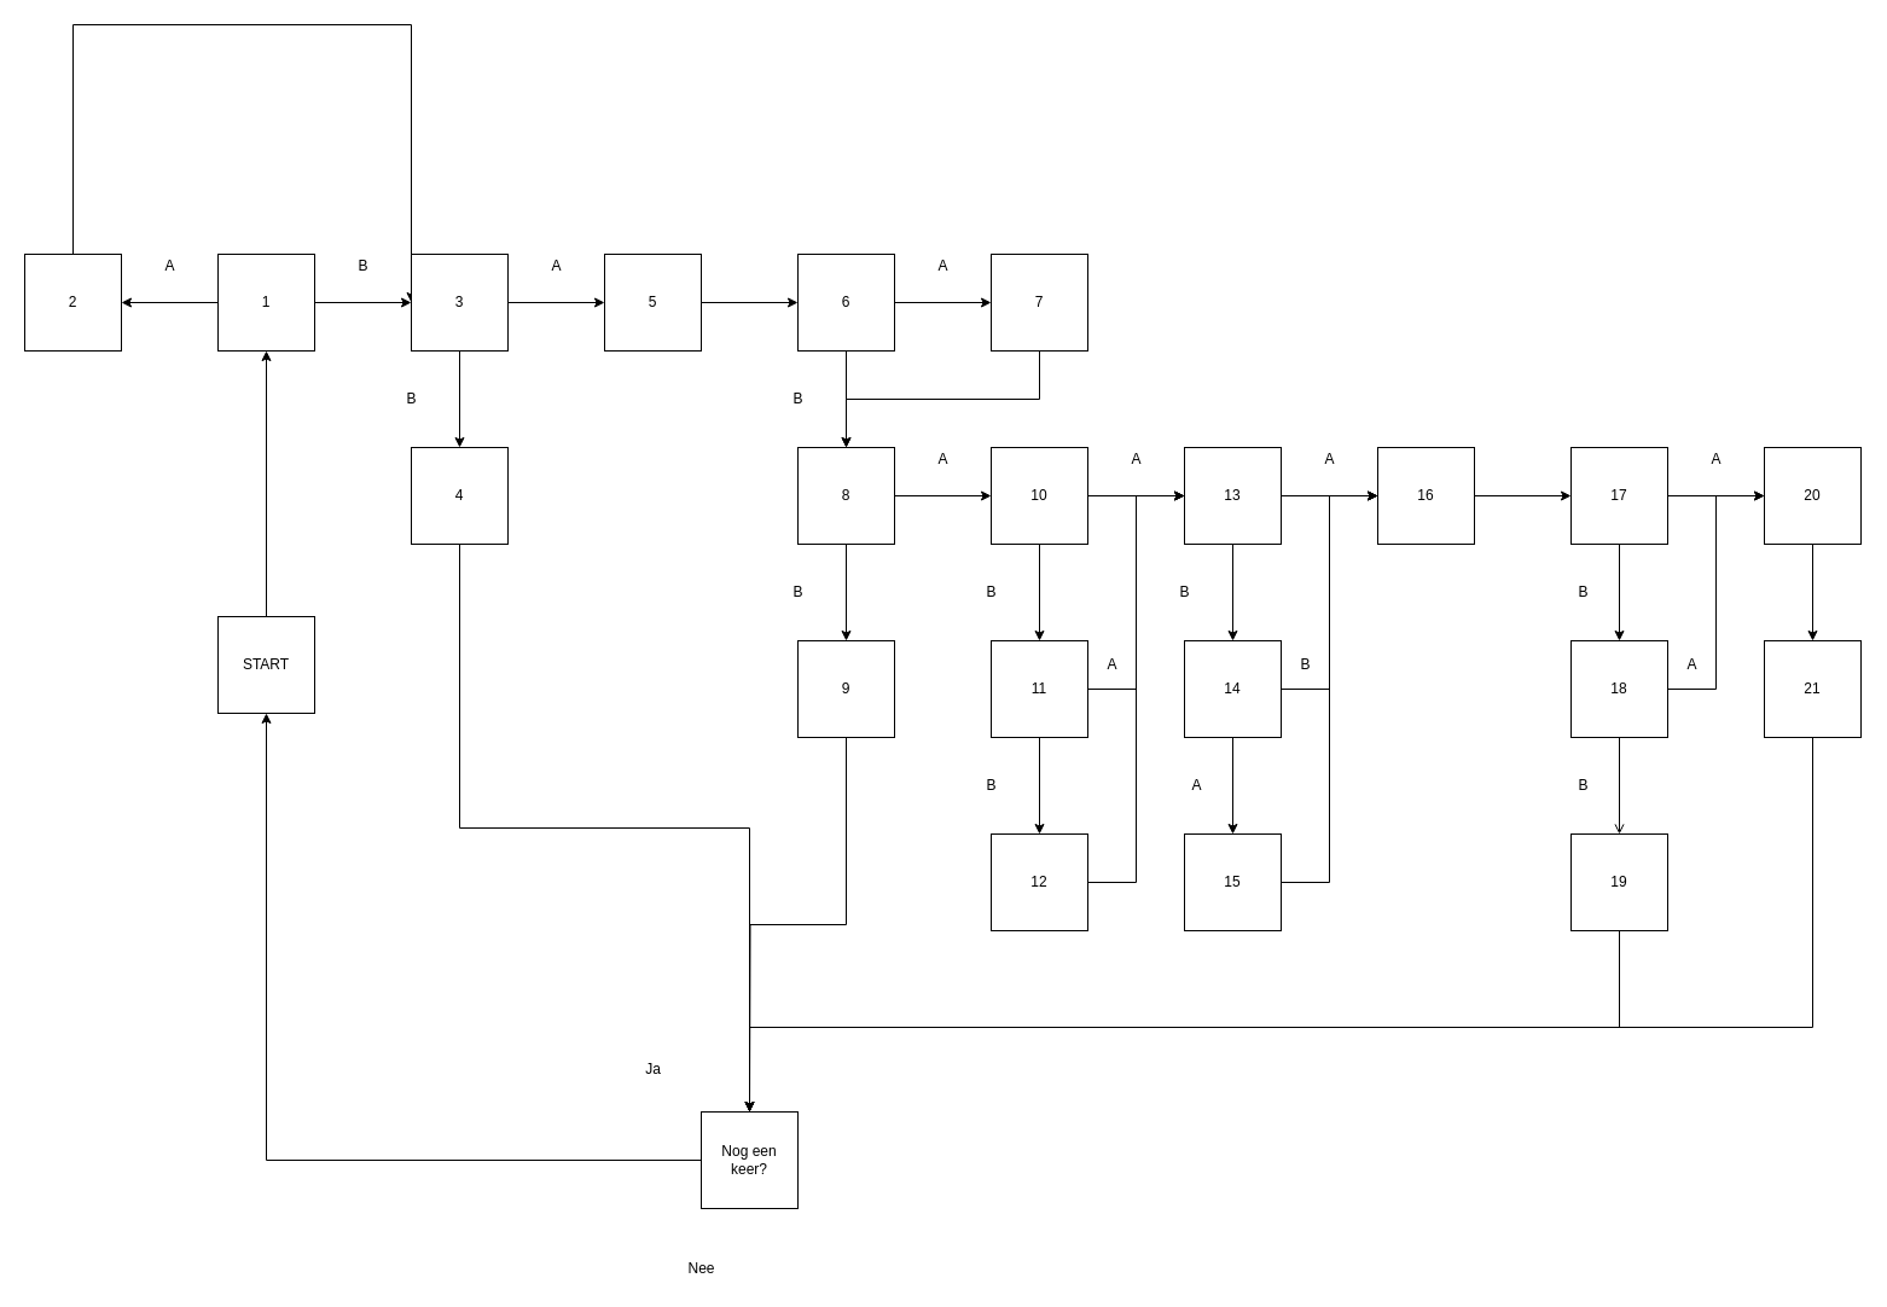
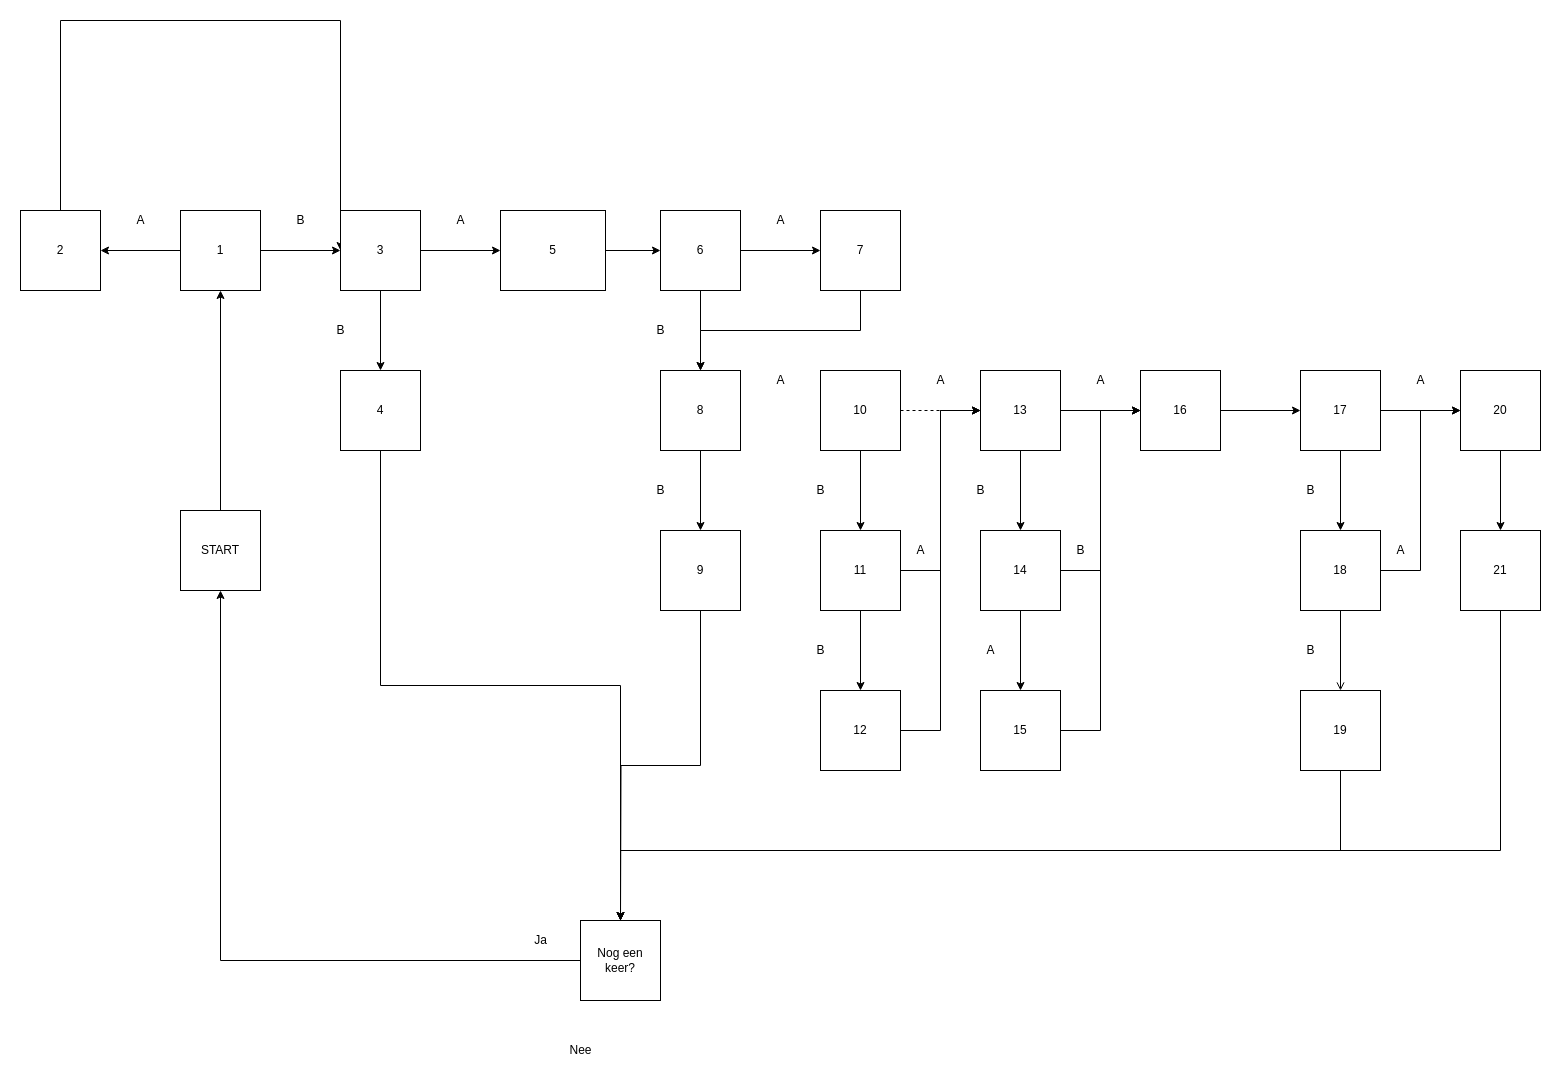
- <mxCell id="14" value="5" style="whiteSpace=wrap;html=1;aspect=fixed;" parent="1" vertex="1"><mxGeometry x="500" y="210" width="80" height="80" as="geometry" /></mxCell>
+ <mxCell id="14" value="5" style="whiteSpace=wrap;html=1;aspect=fixed;" parent="1" vertex="1"><mxGeometry x="500" y="210" width="105" height="80" as="geometry" /></mxCell>
- <mxCell id="22" value="" style="edgeStyle=orthogonalEdgeStyle;rounded=0;orthogonalLoop=1;jettySize=auto;html=1;" parent="1" source="23" target="42" edge="1"><mxGeometry relative="1" as="geometry" /></mxCell>
- <mxCell id="40" value="" style="edgeStyle=orthogonalEdgeStyle;rounded=0;orthogonalLoop=1;jettySize=auto;html=1;" parent="1" source="42" target="34" edge="1"><mxGeometry relative="1" as="geometry" /></mxCell>
+ <mxCell id="40" value="" style="edgeStyle=orthogonalEdgeStyle;rounded=0;orthogonalLoop=1;jettySize=auto;html=1;dashed=1;" parent="1" source="42" target="34" edge="1"><mxGeometry relative="1" as="geometry" /></mxCell>
- <mxCell id="78" value="Ja" style="text;html=1;align=center;verticalAlign=middle;resizable=0;points=[];autosize=1;" parent="1" vertex="1"><mxGeometry x="525" y="875" width="30" height="20" as="geometry" /></mxCell>
+ <mxCell id="78" value="Ja" style="text;html=1;align=center;verticalAlign=middle;resizable=0;points=[];autosize=1;" parent="1" vertex="1"><mxGeometry x="525" y="930" width="30" height="20" as="geometry" /></mxCell>
